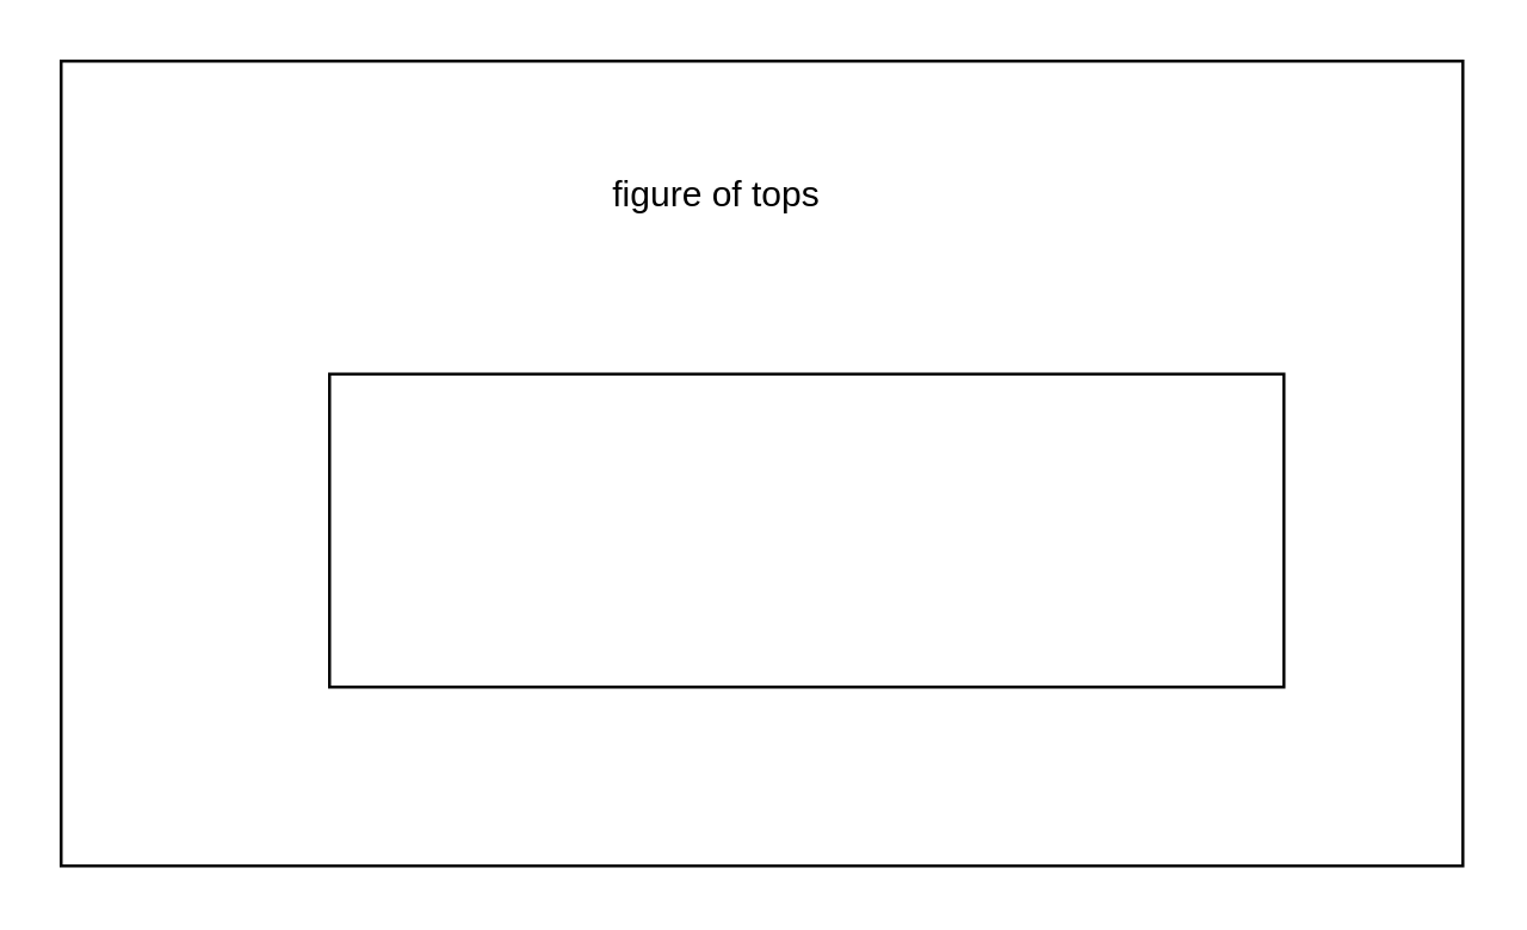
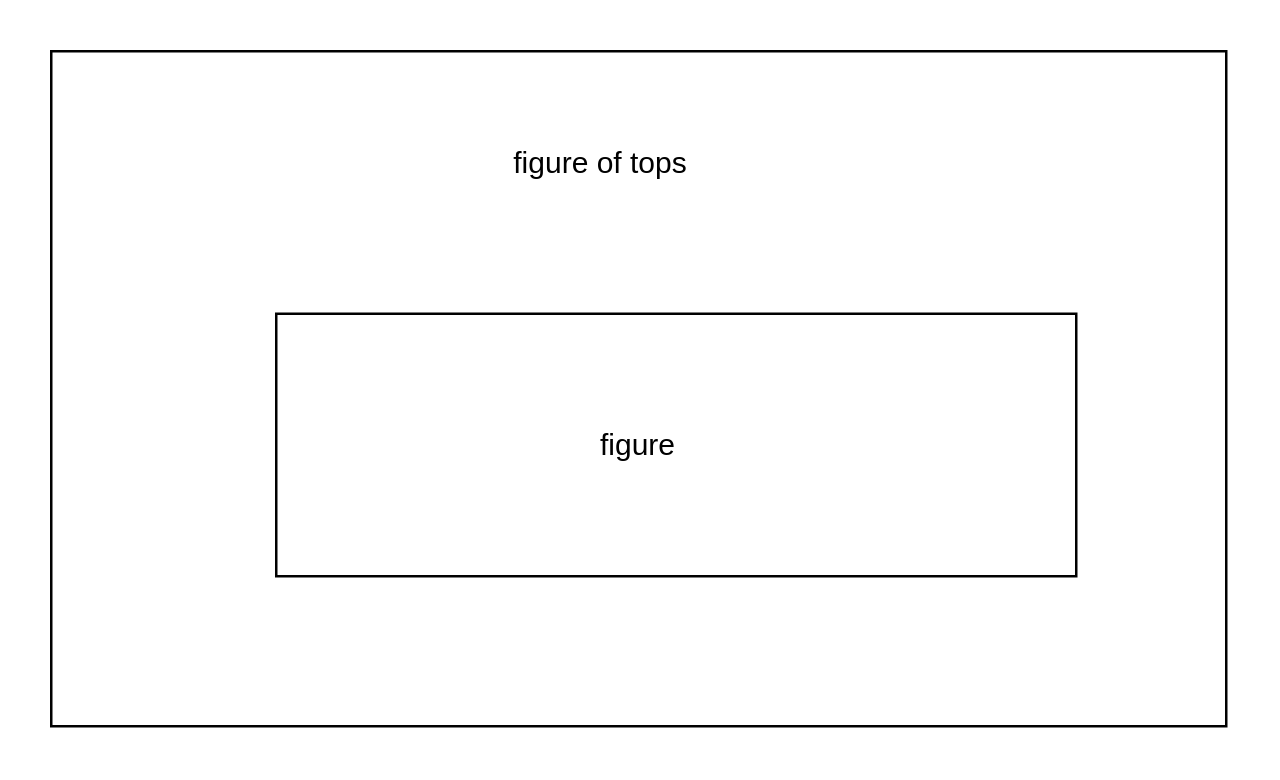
+ <mxCell id="5" value="figure" style="text;html=1;strokeColor=none;fillColor=none;align=center;verticalAlign=middle;whiteSpace=wrap;rounded=0;" vertex="1" parent="1"><mxGeometry x="225" y="162.5" width="60" height="30" as="geometry" /></mxCell>
